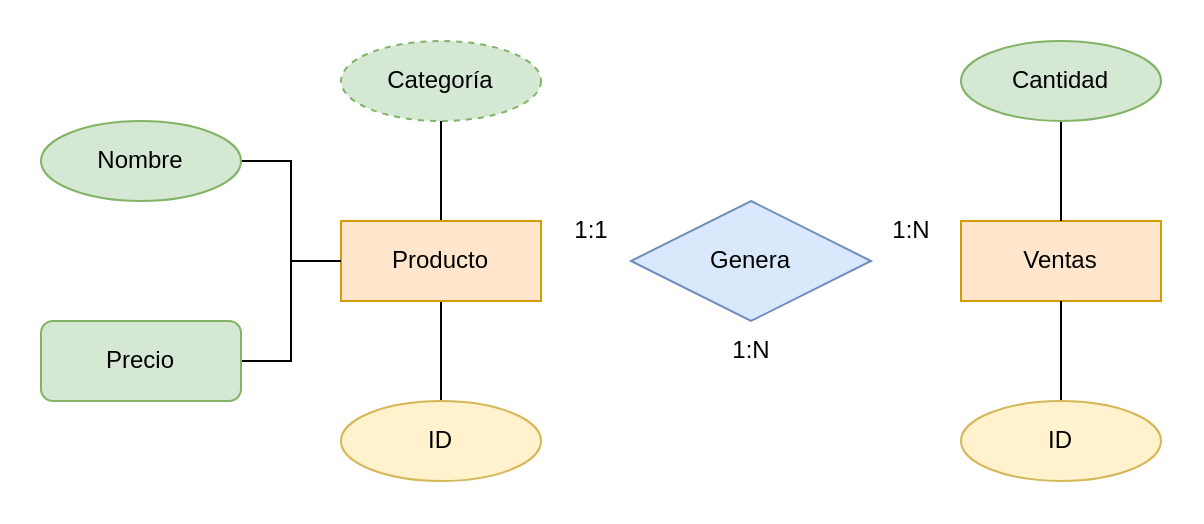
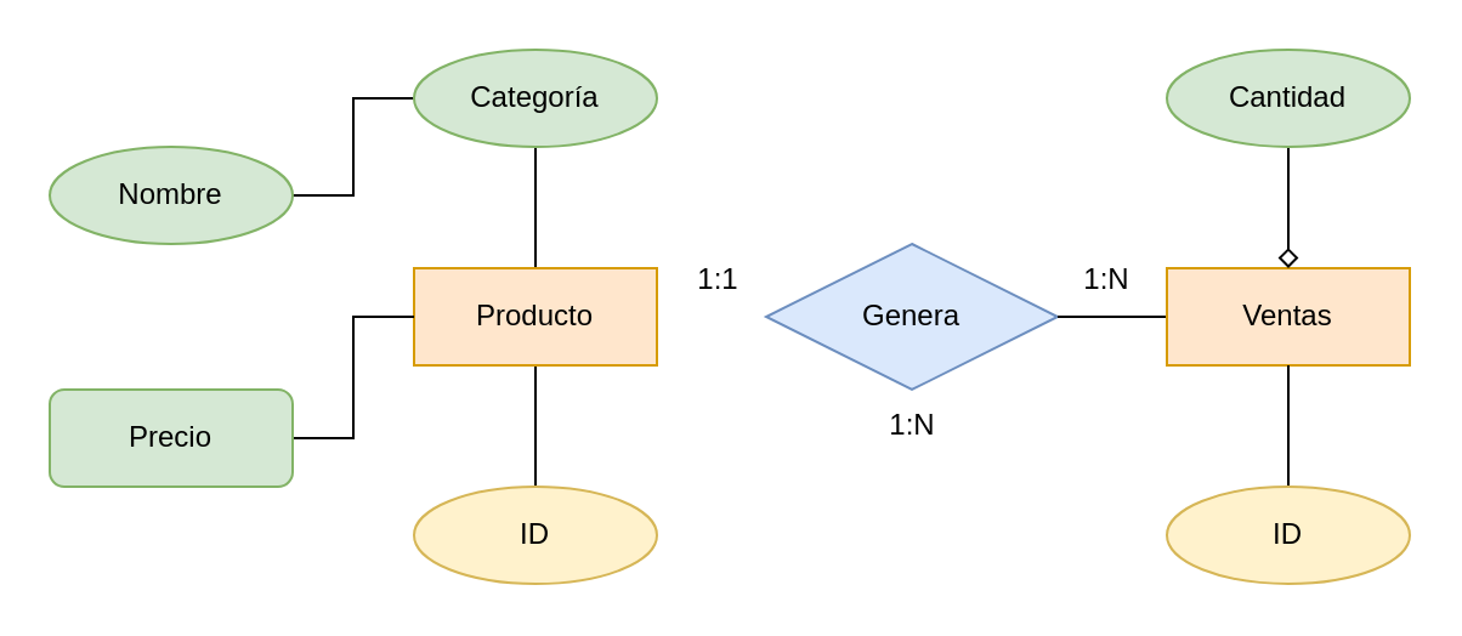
- <mxCell id="7" value="Categoría" style="ellipse;whiteSpace=wrap;html=1;align=center;fillColor=#d5e8d4;strokeColor=#82b366;dashed=1;" parent="1" vertex="1"><mxGeometry x="170" y="20" width="100" height="40" as="geometry" /></mxCell>
+ <mxCell id="7" value="Categoría" style="ellipse;whiteSpace=wrap;html=1;align=center;fillColor=#d5e8d4;strokeColor=#82b366;" parent="1" vertex="1"><mxGeometry x="170" y="20" width="100" height="40" as="geometry" /></mxCell>
- <mxCell id="2" style="edgeStyle=orthogonalEdgeStyle;rounded=0;orthogonalLoop=1;jettySize=auto;html=1;entryX=0;entryY=0.5;entryDx=0;entryDy=0;endArrow=none;endFill=0;exitX=1;exitY=0.5;exitDx=0;exitDy=0;" parent="1" source="4" target="8" edge="1"><mxGeometry relative="1" as="geometry"><mxPoint x="140" y="130" as="sourcePoint" /><mxPoint x="160" y="130" as="targetPoint" /></mxGeometry></mxCell>
+ <mxCell id="2" style="edgeStyle=orthogonalEdgeStyle;rounded=0;orthogonalLoop=1;jettySize=auto;html=1;endArrow=none;endFill=0;exitX=1;exitY=0.5;exitDx=0;exitDy=0;" parent="1" source="4" target="7" edge="1"><mxGeometry relative="1" as="geometry"><mxPoint x="140" y="130" as="sourcePoint" /><mxPoint x="160" y="130" as="targetPoint" /></mxGeometry></mxCell>
- <mxCell id="14" style="edgeStyle=orthogonalEdgeStyle;rounded=0;orthogonalLoop=1;jettySize=auto;html=1;entryX=0.5;entryY=0;entryDx=0;entryDy=0;endArrow=none;endFill=0;" parent="1" source="15" target="13" edge="1"><mxGeometry relative="1" as="geometry" /></mxCell>
+ <mxCell id="14" style="edgeStyle=orthogonalEdgeStyle;rounded=0;orthogonalLoop=1;jettySize=auto;html=1;entryX=0.5;entryY=0;entryDx=0;entryDy=0;endArrow=diamond;endFill=0;" parent="1" source="15" target="13" edge="1"><mxGeometry relative="1" as="geometry" /></mxCell>
+ <mxCell id="12" style="edgeStyle=orthogonalEdgeStyle;rounded=0;orthogonalLoop=1;jettySize=auto;html=1;entryX=1;entryY=0.5;entryDx=0;entryDy=0;endArrow=none;endFill=0;" parent="1" source="13" target="11" edge="1"><mxGeometry relative="1" as="geometry" /></mxCell>
